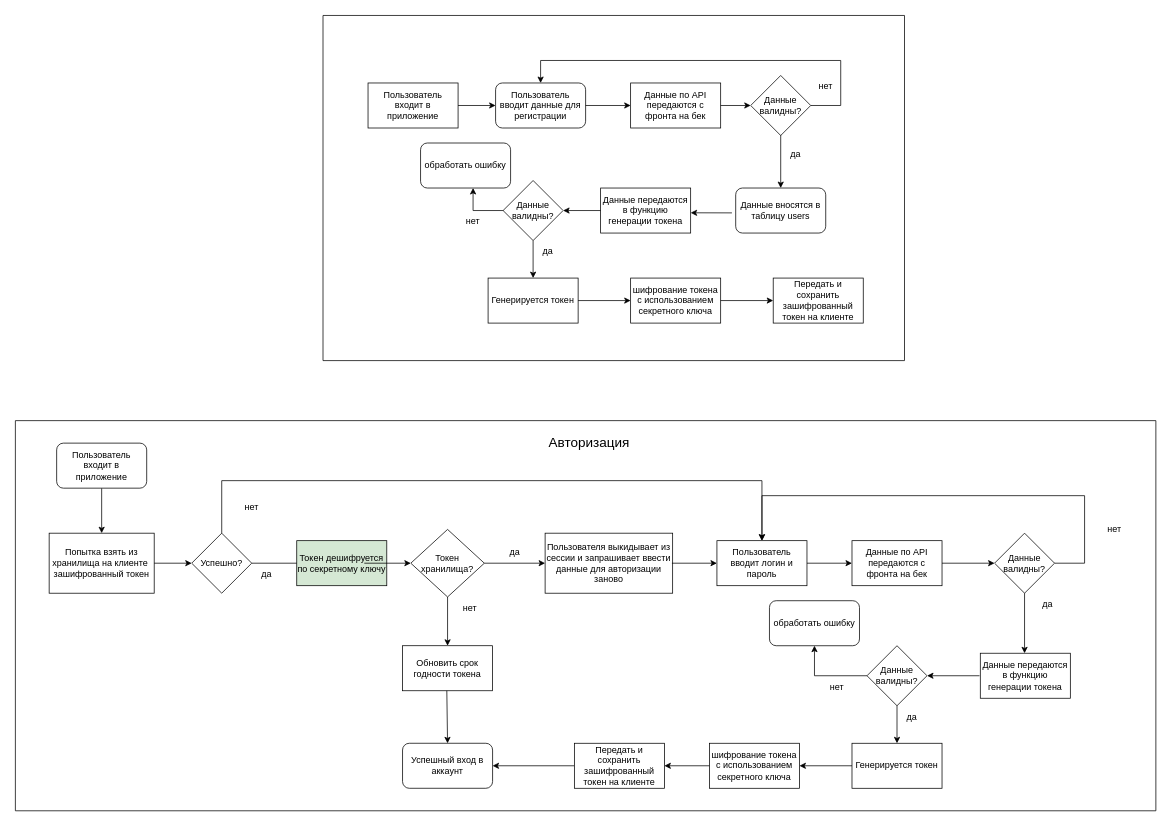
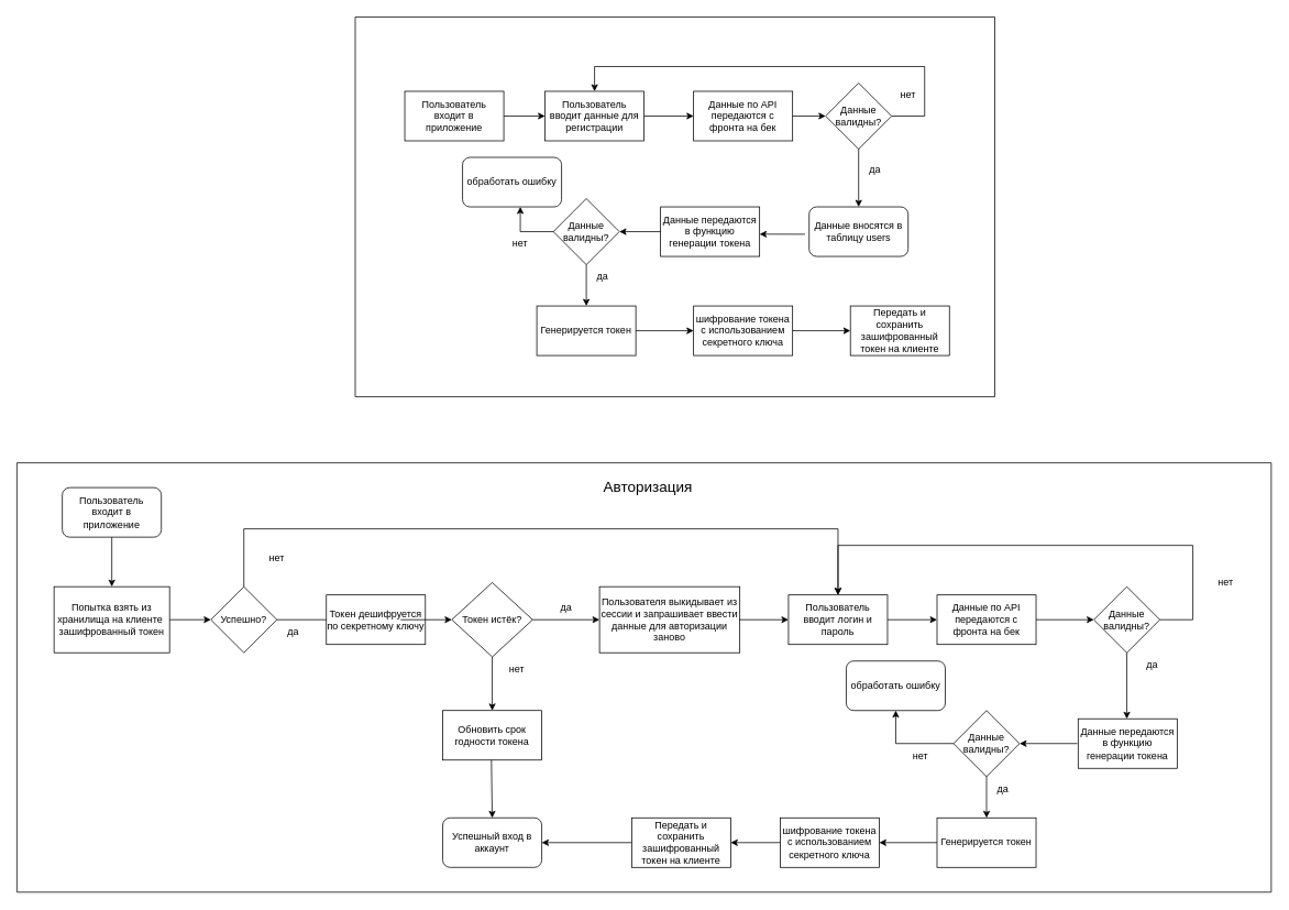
- <mxCell id="2" value="Пользователь вводит данные для регистрации" style="whiteSpace=wrap;html=1;rounded=1;" vertex="1" parent="1"><mxGeometry x="660" y="110" width="120" height="60" as="geometry" /></mxCell>
+ <mxCell id="2" value="Пользователь вводит данные для регистрации" style="rounded=0;whiteSpace=wrap;html=1;" vertex="1" parent="1"><mxGeometry x="660" y="110" width="120" height="60" as="geometry" /></mxCell>
- <mxCell id="56" value="Токен дешифруется по секретному ключу" style="rounded=0;whiteSpace=wrap;html=1;fillColor=#d5e8d4;" vertex="1" parent="1"><mxGeometry x="395" y="720" width="120" height="60" as="geometry" /></mxCell>
+ <mxCell id="56" value="Токен дешифруется по секретному ключу" style="rounded=0;whiteSpace=wrap;html=1;" vertex="1" parent="1"><mxGeometry x="395" y="720" width="120" height="60" as="geometry" /></mxCell>
- <mxCell id="50" value="Токен хранилища?" style="rhombus;whiteSpace=wrap;html=1;" vertex="1" parent="1"><mxGeometry x="547" y="705" width="98" height="90" as="geometry" /></mxCell>
+ <mxCell id="50" value="Токен истёк?" style="rhombus;whiteSpace=wrap;html=1;" vertex="1" parent="1"><mxGeometry x="547" y="705" width="98" height="90" as="geometry" /></mxCell>
